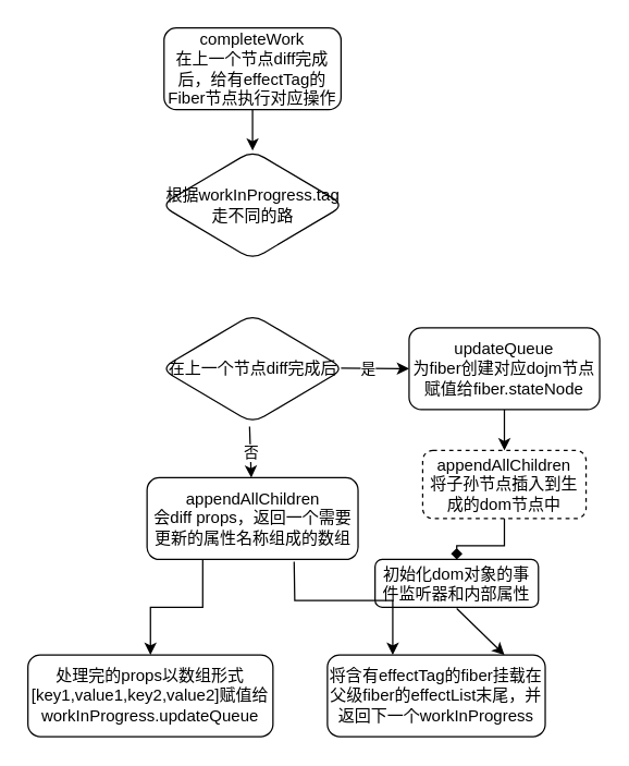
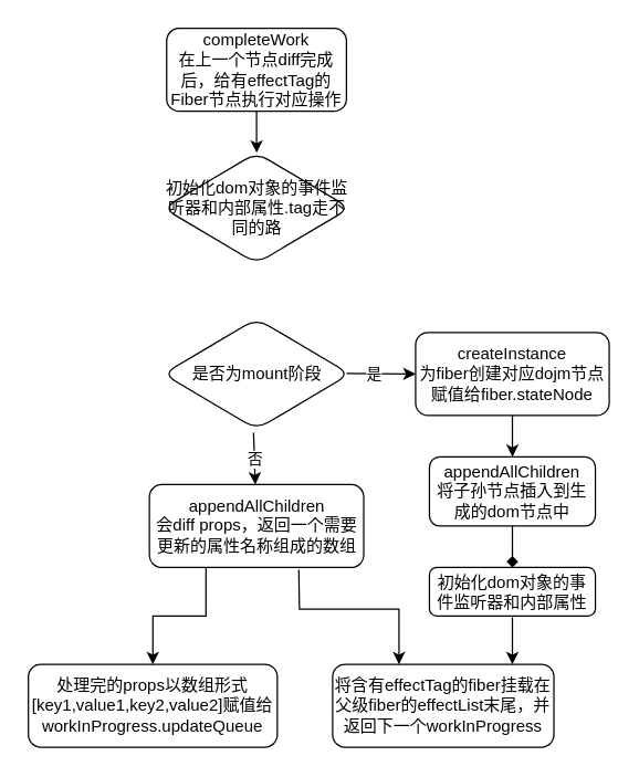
- <mxCell id="4" value="根据workInProgress.tag走不同的路" style="rhombus;whiteSpace=wrap;html=1;rounded=1;glass=0;strokeWidth=1;shadow=0;" vertex="1" parent="1"><mxGeometry x="117.5" y="110" width="135" height="80" as="geometry" /></mxCell>
+ <mxCell id="4" value="初始化dom对象的事件监听器和内部属性.tag走不同的路" style="rhombus;whiteSpace=wrap;html=1;rounded=1;glass=0;strokeWidth=1;shadow=0;" vertex="1" parent="1"><mxGeometry x="117.5" y="110" width="135" height="80" as="geometry" /></mxCell>
- <mxCell id="7" value="在上一个节点diff完成后" style="rhombus;whiteSpace=wrap;html=1;rounded=1;glass=0;strokeWidth=1;shadow=0;" vertex="1" parent="1"><mxGeometry x="117.5" y="230" width="135" height="80" as="geometry" /></mxCell>
+ <mxCell id="7" value="是否为mount阶段" style="rhombus;whiteSpace=wrap;html=1;rounded=1;glass=0;strokeWidth=1;shadow=0;" vertex="1" parent="1"><mxGeometry x="117.5" y="230" width="135" height="80" as="geometry" /></mxCell>
- <mxCell id="9" value="updateQueue&lt;br&gt;为fiber创建对应dojm节点赋值给fiber.stateNode" style="rounded=1;whiteSpace=wrap;html=1;" vertex="1" parent="1"><mxGeometry x="300" y="240" width="140" height="60" as="geometry" /></mxCell>
+ <mxCell id="9" value="createInstance&lt;br&gt;为fiber创建对应dojm节点赋值给fiber.stateNode" style="rounded=1;whiteSpace=wrap;html=1;" vertex="1" parent="1"><mxGeometry x="300" y="240" width="140" height="60" as="geometry" /></mxCell>
- <mxCell id="11" value="appendAllChildren&lt;br&gt;将子孙节点插入到生成的dom节点中" style="whiteSpace=wrap;html=1;rounded=1;dashed=1;" vertex="1" parent="1"><mxGeometry x="310" y="330" width="120" height="50" as="geometry" /></mxCell>
+ <mxCell id="11" value="appendAllChildren&lt;br&gt;将子孙节点插入到生成的dom节点中" style="whiteSpace=wrap;html=1;rounded=1;" vertex="1" parent="1"><mxGeometry x="310" y="330" width="120" height="50" as="geometry" /></mxCell>
- <mxCell id="12" value="初始化dom对象的事件监听器和内部属性" style="whiteSpace=wrap;html=1;rounded=1;" vertex="1" parent="1"><mxGeometry x="275" y="410" width="120" height="35" as="geometry" /></mxCell>
+ <mxCell id="12" value="初始化dom对象的事件监听器和内部属性" style="whiteSpace=wrap;html=1;rounded=1;" vertex="1" parent="1"><mxGeometry x="310" y="410" width="120" height="35" as="geometry" /></mxCell>
